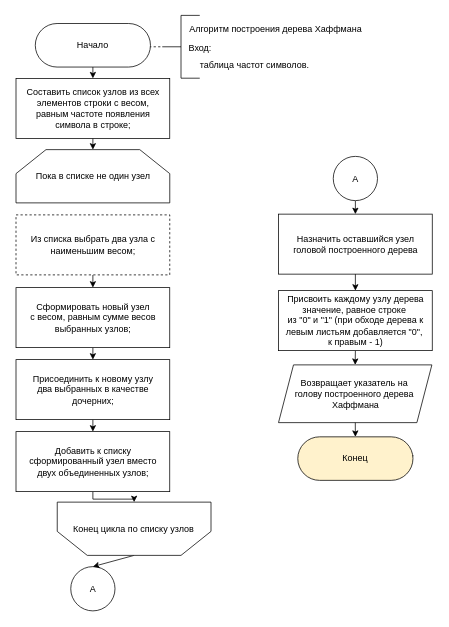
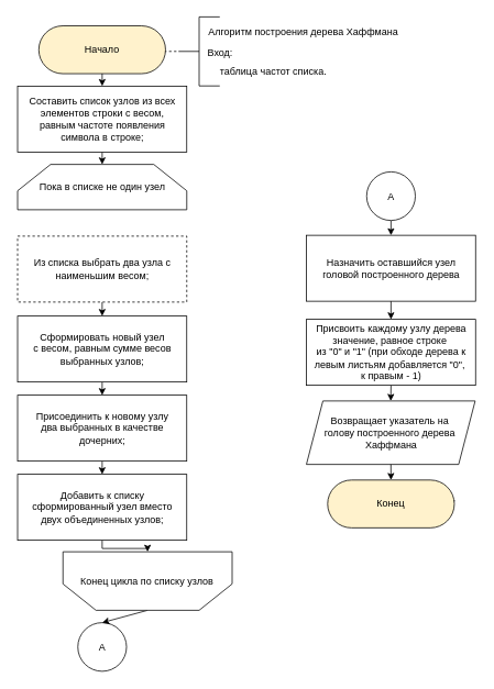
- <mxCell id="27" value="&lt;span style=&quot;color: rgb(0, 0, 0); font-family: Helvetica; font-size: 12px;&quot;&gt;Начало&lt;/span&gt;" style="rounded=1;whiteSpace=wrap;html=1;fontSize=14;spacing=3;strokeWidth=1;glass=0;flipH=1;flipV=0;rotation=0;direction=west;arcSize=50;fontFamily=Times New Roman;" parent="1" vertex="1"><mxGeometry x="46.22" y="30.85" width="153.57" height="58.06" as="geometry" /></mxCell>
+ <mxCell id="27" value="&lt;span style=&quot;color: rgb(0, 0, 0); font-family: Helvetica; font-size: 12px;&quot;&gt;Начало&lt;/span&gt;" style="rounded=1;whiteSpace=wrap;html=1;fontSize=14;spacing=3;strokeWidth=1;glass=0;flipH=1;flipV=0;rotation=0;direction=west;arcSize=50;fontFamily=Times New Roman;fillColor=#fff2cc;" parent="1" vertex="1"><mxGeometry x="46.22" y="30.85" width="153.57" height="58.06" as="geometry" /></mxCell>
- <mxCell id="7" value="таблица частот символов." style="text;html=1;align=left;verticalAlign=middle;resizable=0;points=[];autosize=1;strokeColor=none;fillColor=none;fontSize=12;" parent="1" vertex="1"><mxGeometry x="263.5" y="71.33" width="170" height="30" as="geometry" /></mxCell>
+ <mxCell id="7" value="таблица частот списка." style="text;html=1;align=left;verticalAlign=middle;resizable=0;points=[];autosize=1;strokeColor=none;fillColor=none;fontSize=12;" parent="1" vertex="1"><mxGeometry x="263.5" y="71.33" width="170" height="30" as="geometry" /></mxCell>
- <mxCell id="28" value="Пока в списке не один узел" style="shape=loopLimit;whiteSpace=wrap;html=1;size=40;" parent="1" vertex="1"><mxGeometry x="20.5" y="199" width="205.03" height="71" as="geometry" /></mxCell>
+ <mxCell id="28" value="Пока в списке не один узел" style="shape=loopLimit;whiteSpace=wrap;html=1;size=40;" parent="1" vertex="1"><mxGeometry x="20.5" y="199" width="205.03" height="55" as="geometry" /></mxCell>
